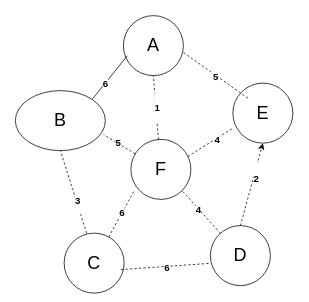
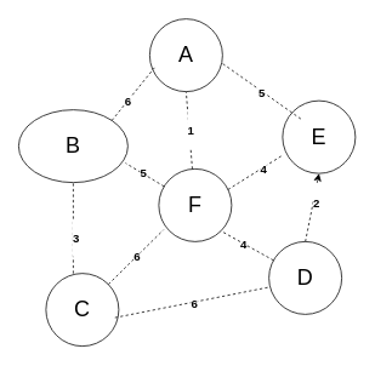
- <mxCell id="25" value="" style="endArrow=none;dashed=0;html=1;rounded=0;exitX=1;exitY=0;exitDx=0;exitDy=0;entryX=0.065;entryY=0.671;entryDx=0;entryDy=0;entryPerimeter=0;" edge="1" parent="1" source="4" target="3"><mxGeometry width="50" height="50" relative="1" as="geometry"><mxPoint x="100" y="130" as="sourcePoint" /><mxPoint x="150" y="80" as="targetPoint" /></mxGeometry></mxCell>
+ <mxCell id="25" value="" style="endArrow=none;dashed=1;html=1;rounded=0;exitX=1;exitY=0;exitDx=0;exitDy=0;entryX=0.065;entryY=0.671;entryDx=0;entryDy=0;entryPerimeter=0;" edge="1" parent="1" source="4" target="3"><mxGeometry width="50" height="50" relative="1" as="geometry"><mxPoint x="100" y="130" as="sourcePoint" /><mxPoint x="150" y="80" as="targetPoint" /></mxGeometry></mxCell>
- <mxCell id="6" value="&lt;font style=&quot;font-size: 24px;&quot;&gt;D&lt;/font&gt;" style="ellipse;whiteSpace=wrap;html=1;aspect=fixed;" vertex="1" parent="1"><mxGeometry x="280" y="300" width="80" height="80" as="geometry" /></mxCell>
+ <mxCell id="6" value="&lt;font style=&quot;font-size: 24px;&quot;&gt;D&lt;/font&gt;" style="ellipse;whiteSpace=wrap;html=1;aspect=fixed;" vertex="1" parent="1"><mxGeometry x="295" y="265" width="80" height="80" as="geometry" /></mxCell>
- <mxCell id="5" value="&lt;font style=&quot;font-size: 24px;&quot;&gt;C&lt;/font&gt;" style="ellipse;whiteSpace=wrap;html=1;aspect=fixed;" vertex="1" parent="1"><mxGeometry x="85" y="310" width="80" height="80" as="geometry" /></mxCell>
+ <mxCell id="5" value="&lt;font style=&quot;font-size: 24px;&quot;&gt;C&lt;/font&gt;" style="ellipse;whiteSpace=wrap;html=1;aspect=fixed;" vertex="1" parent="1"><mxGeometry x="50" y="300" width="80" height="80" as="geometry" /></mxCell>
